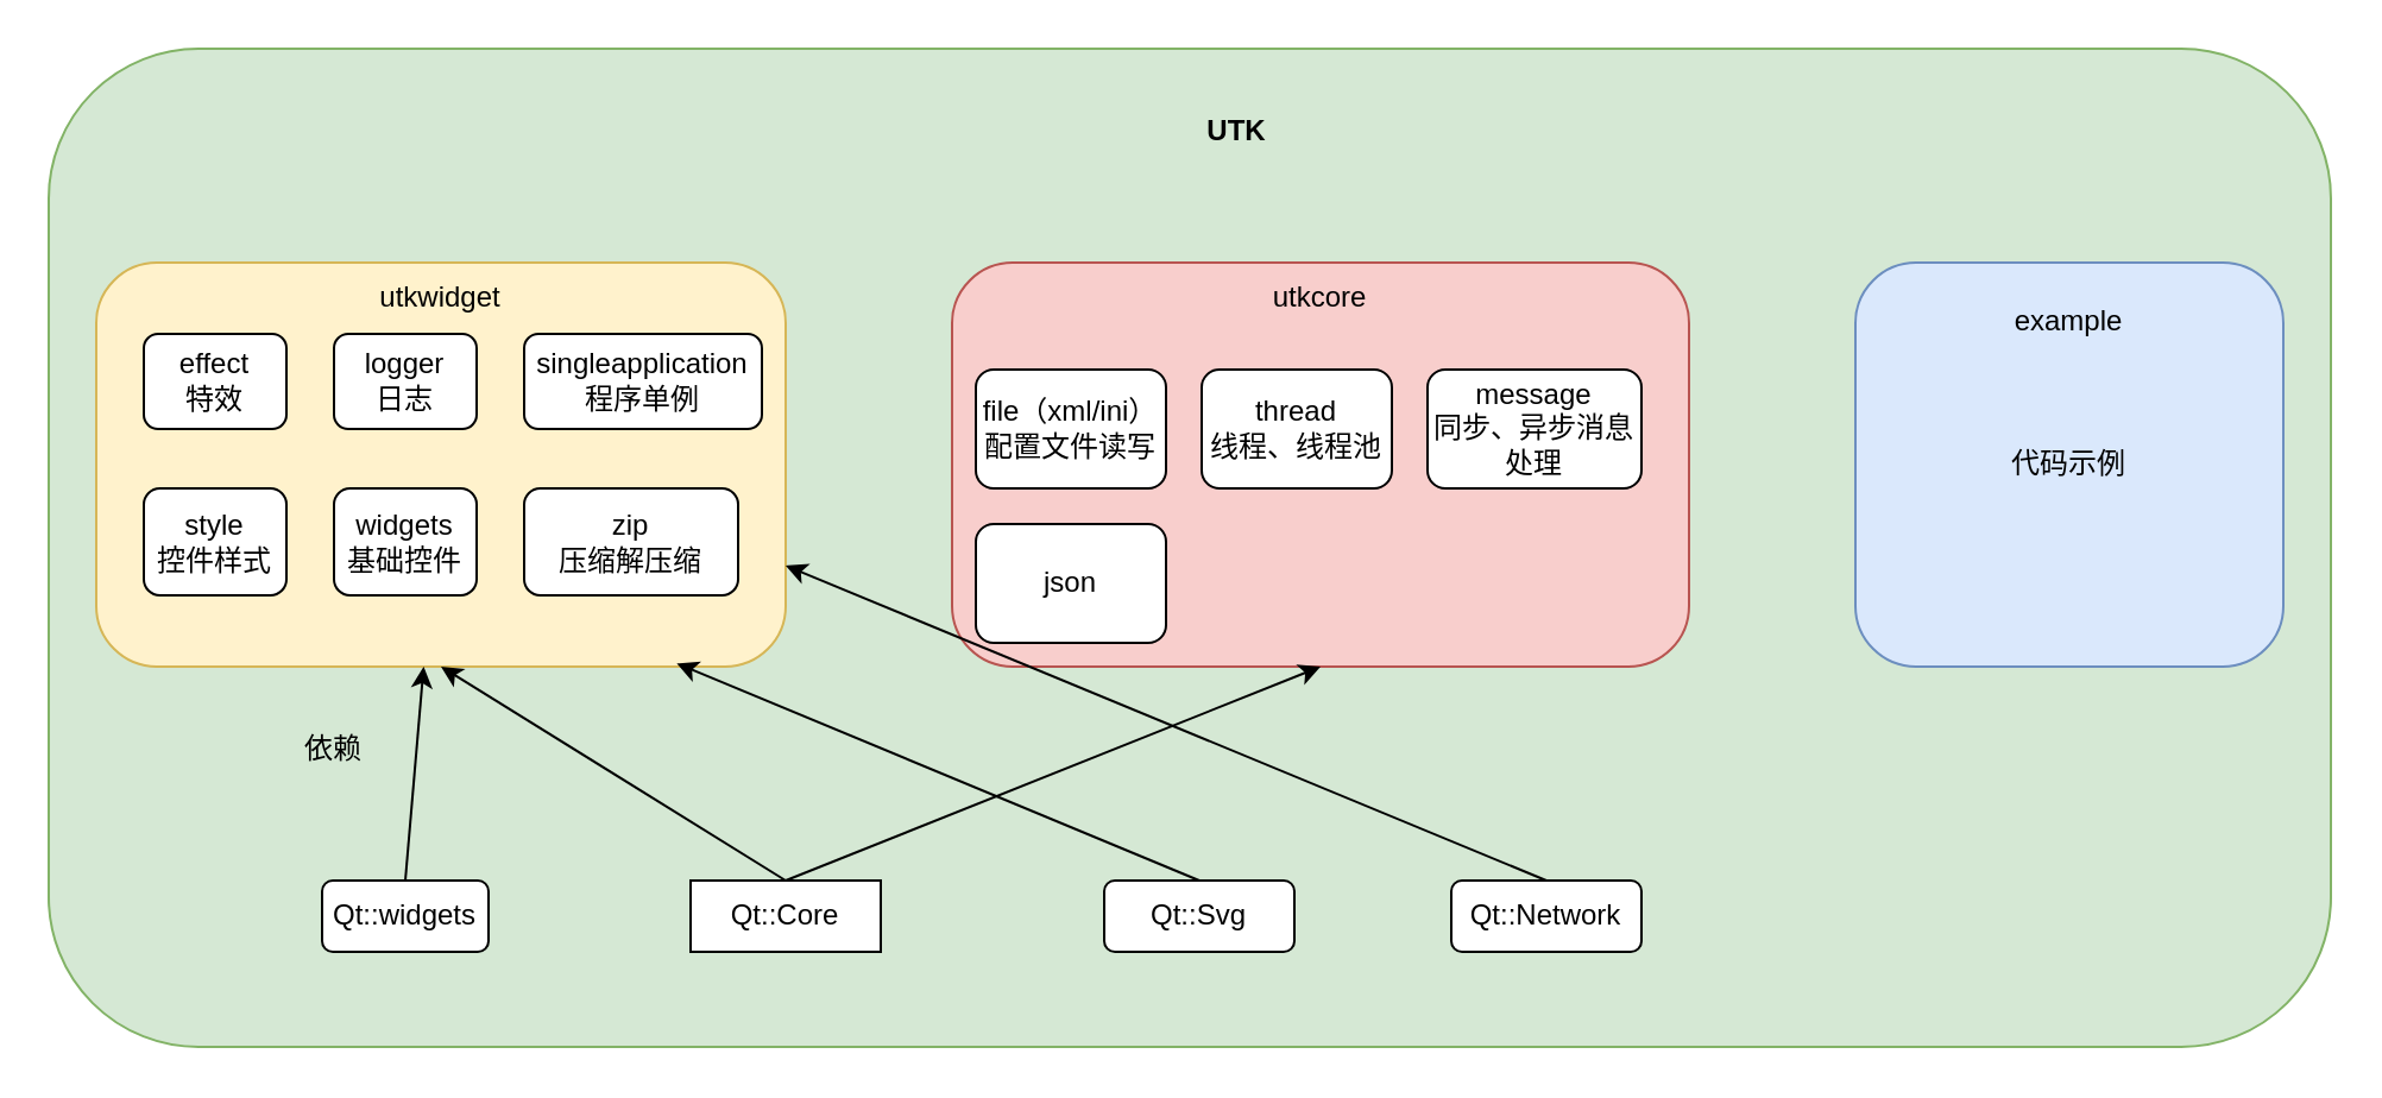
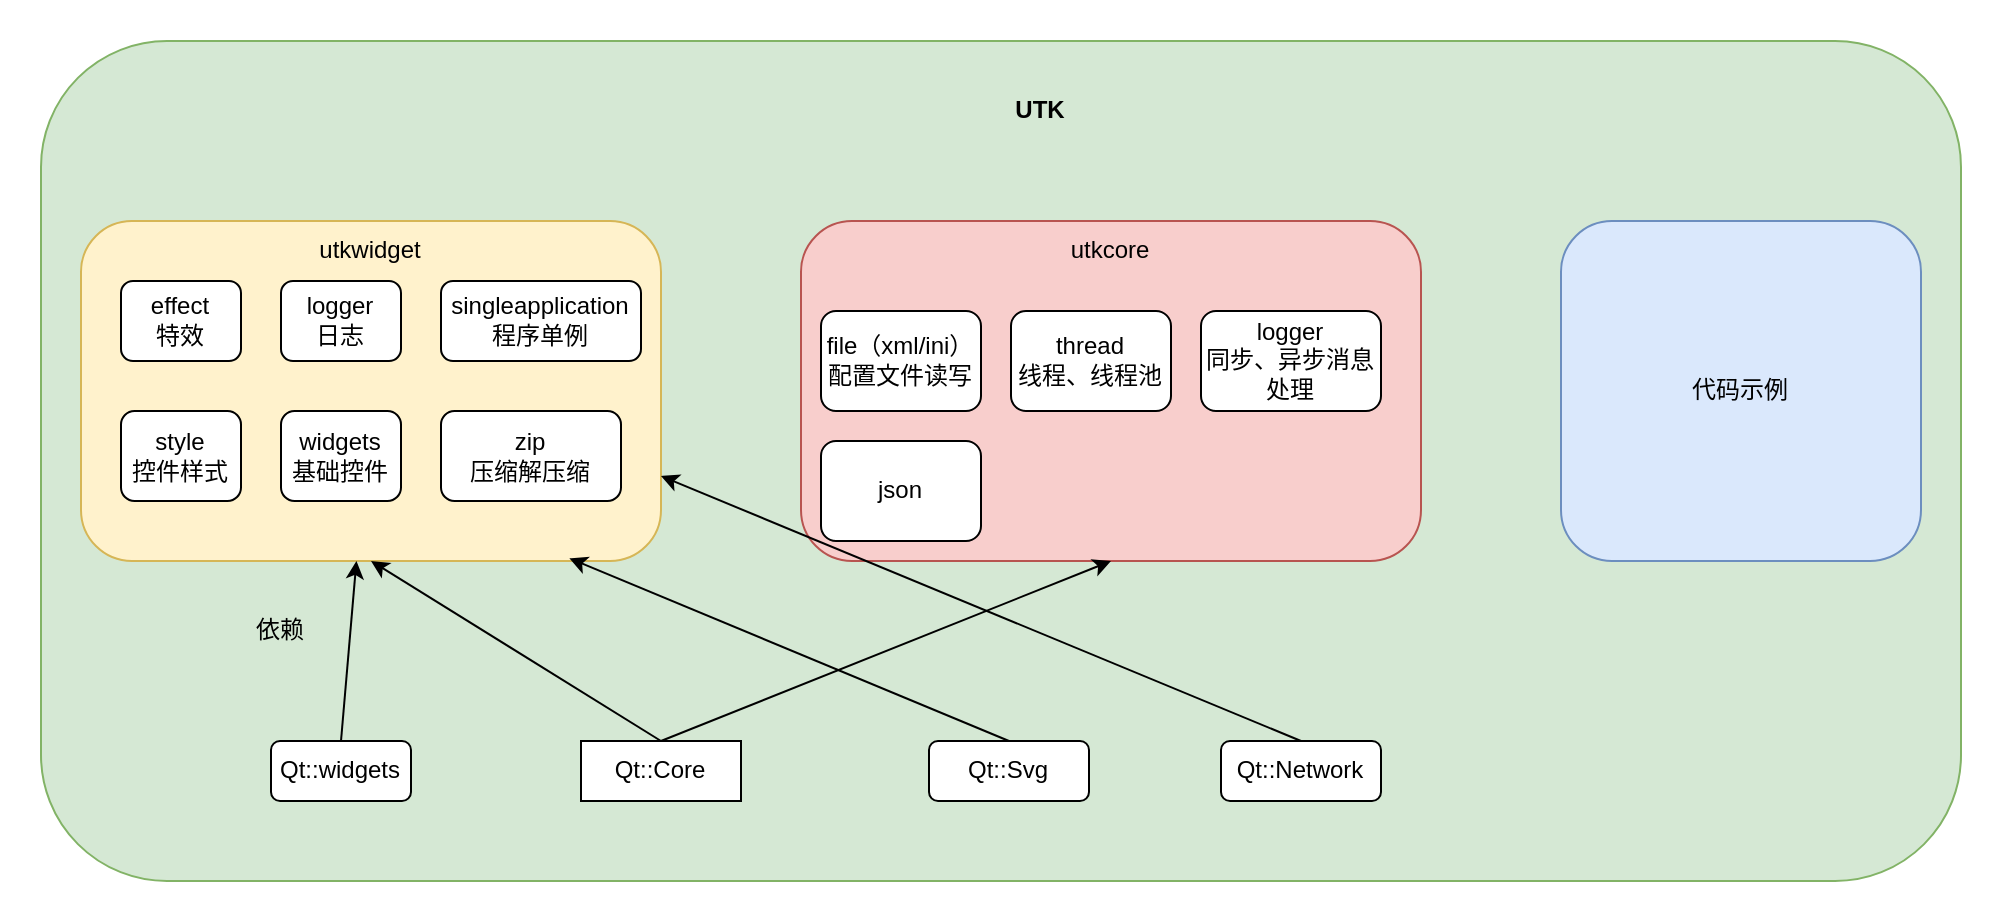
- <mxCell id="29" value="example" style="text;html=1;strokeColor=none;fillColor=none;align=center;verticalAlign=middle;whiteSpace=wrap;rounded=0;" vertex="1" parent="1"><mxGeometry x="840" y="120" width="60" height="30" as="geometry" /></mxCell>
- <mxCell id="28" value="message&lt;br&gt;同步、异步消息处理" style="rounded=1;whiteSpace=wrap;html=1;" vertex="1" parent="1"><mxGeometry x="600" y="155" width="90" height="50" as="geometry" /></mxCell>
+ <mxCell id="28" value="logger&lt;br&gt;同步、异步消息处理" style="rounded=1;whiteSpace=wrap;html=1;" vertex="1" parent="1"><mxGeometry x="600" y="155" width="90" height="50" as="geometry" /></mxCell>
